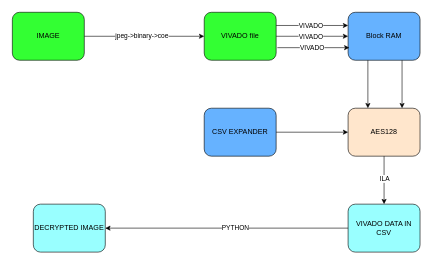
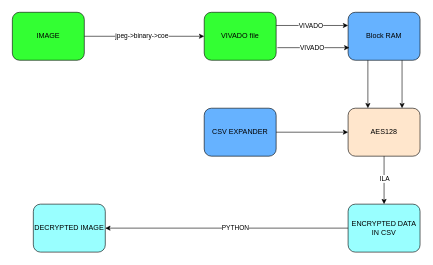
- <mxCell id="3" style="edgeStyle=orthogonalEdgeStyle;rounded=0;orthogonalLoop=1;jettySize=auto;html=1;exitX=1;exitY=0.5;exitDx=0;exitDy=0;entryX=0;entryY=0.5;entryDx=0;entryDy=0;" parent="1" source="5" target="8" edge="1"><mxGeometry relative="1" as="geometry" /></mxCell>
- <mxCell id="4" value="VIVADO" style="edgeLabel;html=1;align=center;verticalAlign=middle;resizable=0;points=[];" parent="3" vertex="1" connectable="0"><mxGeometry x="-0.05" relative="1" as="geometry"><mxPoint as="offset" /></mxGeometry></mxCell>
- <mxCell id="13" value="VIVADO DATA IN CSV" style="rounded=1;whiteSpace=wrap;html=1;fillColor=#99FFFF;" parent="1" vertex="1"><mxGeometry x="580" y="340" width="120" height="80" as="geometry" /></mxCell>
+ <mxCell id="13" value="ENCRYPTED DATA IN CSV" style="rounded=1;whiteSpace=wrap;html=1;fillColor=#99FFFF;" parent="1" vertex="1"><mxGeometry x="580" y="340" width="120" height="80" as="geometry" /></mxCell>
